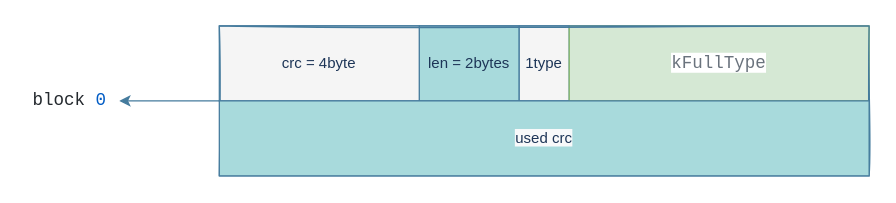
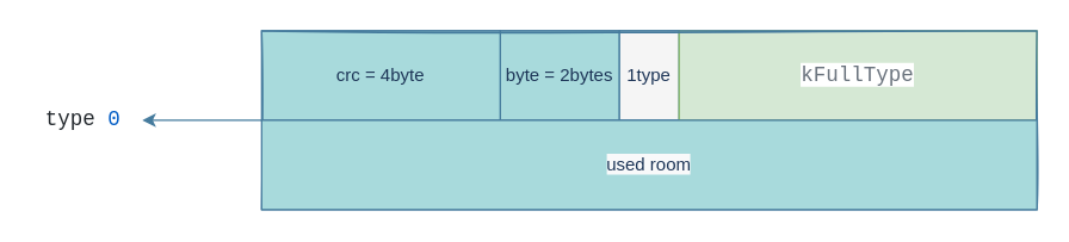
- <mxCell id="4" value="crc = 4byte" style="rounded=0;whiteSpace=wrap;html=1;fillColor=#f5f5f5;strokeColor=#457B9D;fontColor=#1D3557;" vertex="1" parent="1"><mxGeometry x="175" y="20" width="160" height="60" as="geometry" /></mxCell>
+ <mxCell id="4" value="crc = 4byte" style="rounded=0;whiteSpace=wrap;html=1;fillColor=#A8DADC;strokeColor=#457B9D;fontColor=#1D3557;" vertex="1" parent="1"><mxGeometry x="175" y="20" width="160" height="60" as="geometry" /></mxCell>
- <mxCell id="2" value="len = 2bytes" style="rounded=0;whiteSpace=wrap;html=1;fillColor=#A8DADC;strokeColor=#457B9D;fontColor=#1D3557;" vertex="1" parent="1"><mxGeometry x="335" y="20" width="80" height="60" as="geometry" /></mxCell>
+ <mxCell id="2" value="byte = 2bytes" style="rounded=0;whiteSpace=wrap;html=1;fillColor=#A8DADC;strokeColor=#457B9D;fontColor=#1D3557;" vertex="1" parent="1"><mxGeometry x="335" y="20" width="80" height="60" as="geometry" /></mxCell>
- <mxCell id="9" value="&lt;div style=&quot;color: rgb(36 , 41 , 46) ; background-color: rgb(255 , 255 , 255) ; font-family: &amp;#34;consolas&amp;#34; , &amp;#34;courier new&amp;#34; , monospace ; font-size: 14px ; line-height: 19px&quot;&gt;block&amp;nbsp;&lt;span style=&quot;color: #005cc5&quot;&gt;0&lt;/span&gt;&lt;/div&gt;" style="text;html=1;align=center;verticalAlign=middle;resizable=0;points=[];autosize=1;strokeColor=none;fillColor=none;fontColor=#1D3557;" vertex="1" parent="1"><mxGeometry x="20" y="70" width="70" height="20" as="geometry" /></mxCell>
+ <mxCell id="9" value="&lt;div style=&quot;color: rgb(36 , 41 , 46) ; background-color: rgb(255 , 255 , 255) ; font-family: &amp;#34;consolas&amp;#34; , &amp;#34;courier new&amp;#34; , monospace ; font-size: 14px ; line-height: 19px&quot;&gt;type&amp;nbsp;&lt;span style=&quot;color: #005cc5&quot;&gt;0&lt;/span&gt;&lt;/div&gt;" style="text;html=1;align=center;verticalAlign=middle;resizable=0;points=[];autosize=1;strokeColor=none;fillColor=none;fontColor=#1D3557;" vertex="1" parent="1"><mxGeometry x="20" y="70" width="70" height="20" as="geometry" /></mxCell>
- <mxCell id="7" value="&#10;&#10;&lt;span style=&quot;color: rgb(29, 53, 87); font-family: helvetica; font-size: 12px; font-style: normal; font-weight: 400; letter-spacing: normal; text-align: center; text-indent: 0px; text-transform: none; word-spacing: 0px; background-color: rgb(248, 249, 250); display: inline; float: none;&quot;&gt;used crc&lt;/span&gt;&#10;&#10;" style="rounded=0;whiteSpace=wrap;html=1;shadow=0;glass=0;sketch=0;fontColor=#1D3557;strokeColor=#457B9D;fillColor=#A8DADC;" vertex="1" parent="1"><mxGeometry x="175" y="80" width="520" height="60" as="geometry" /></mxCell>
+ <mxCell id="7" value="&#10;&#10;&lt;span style=&quot;color: rgb(29, 53, 87); font-family: helvetica; font-size: 12px; font-style: normal; font-weight: 400; letter-spacing: normal; text-align: center; text-indent: 0px; text-transform: none; word-spacing: 0px; background-color: rgb(248, 249, 250); display: inline; float: none;&quot;&gt;used room&lt;/span&gt;&#10;&#10;" style="rounded=0;whiteSpace=wrap;html=1;shadow=0;glass=0;sketch=0;fontColor=#1D3557;strokeColor=#457B9D;fillColor=#A8DADC;" vertex="1" parent="1"><mxGeometry x="175" y="80" width="520" height="60" as="geometry" /></mxCell>
